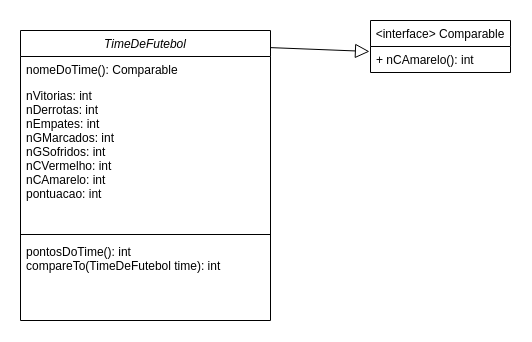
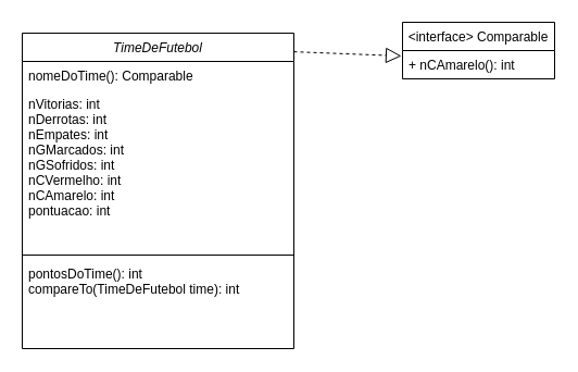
- <mxCell id="9" value="" style="endArrow=block;dashed=0;endFill=0;endSize=12;html=1;rounded=0;entryX=-0.007;entryY=0.192;entryDx=0;entryDy=0;entryPerimeter=0;exitX=1;exitY=0.059;exitDx=0;exitDy=0;exitPerimeter=0;" parent="1" source="2" target="8" edge="1"><mxGeometry width="160" relative="1" as="geometry"><mxPoint x="224" y="80" as="sourcePoint" /><mxPoint x="384" y="80" as="targetPoint" /></mxGeometry></mxCell>
+ <mxCell id="9" value="" style="endArrow=block;dashed=1;endFill=0;endSize=12;html=1;rounded=0;entryX=-0.007;entryY=0.192;entryDx=0;entryDy=0;entryPerimeter=0;exitX=1;exitY=0.059;exitDx=0;exitDy=0;exitPerimeter=0;" parent="1" source="2" target="8" edge="1"><mxGeometry width="160" relative="1" as="geometry"><mxPoint x="224" y="80" as="sourcePoint" /><mxPoint x="384" y="80" as="targetPoint" /></mxGeometry></mxCell>
